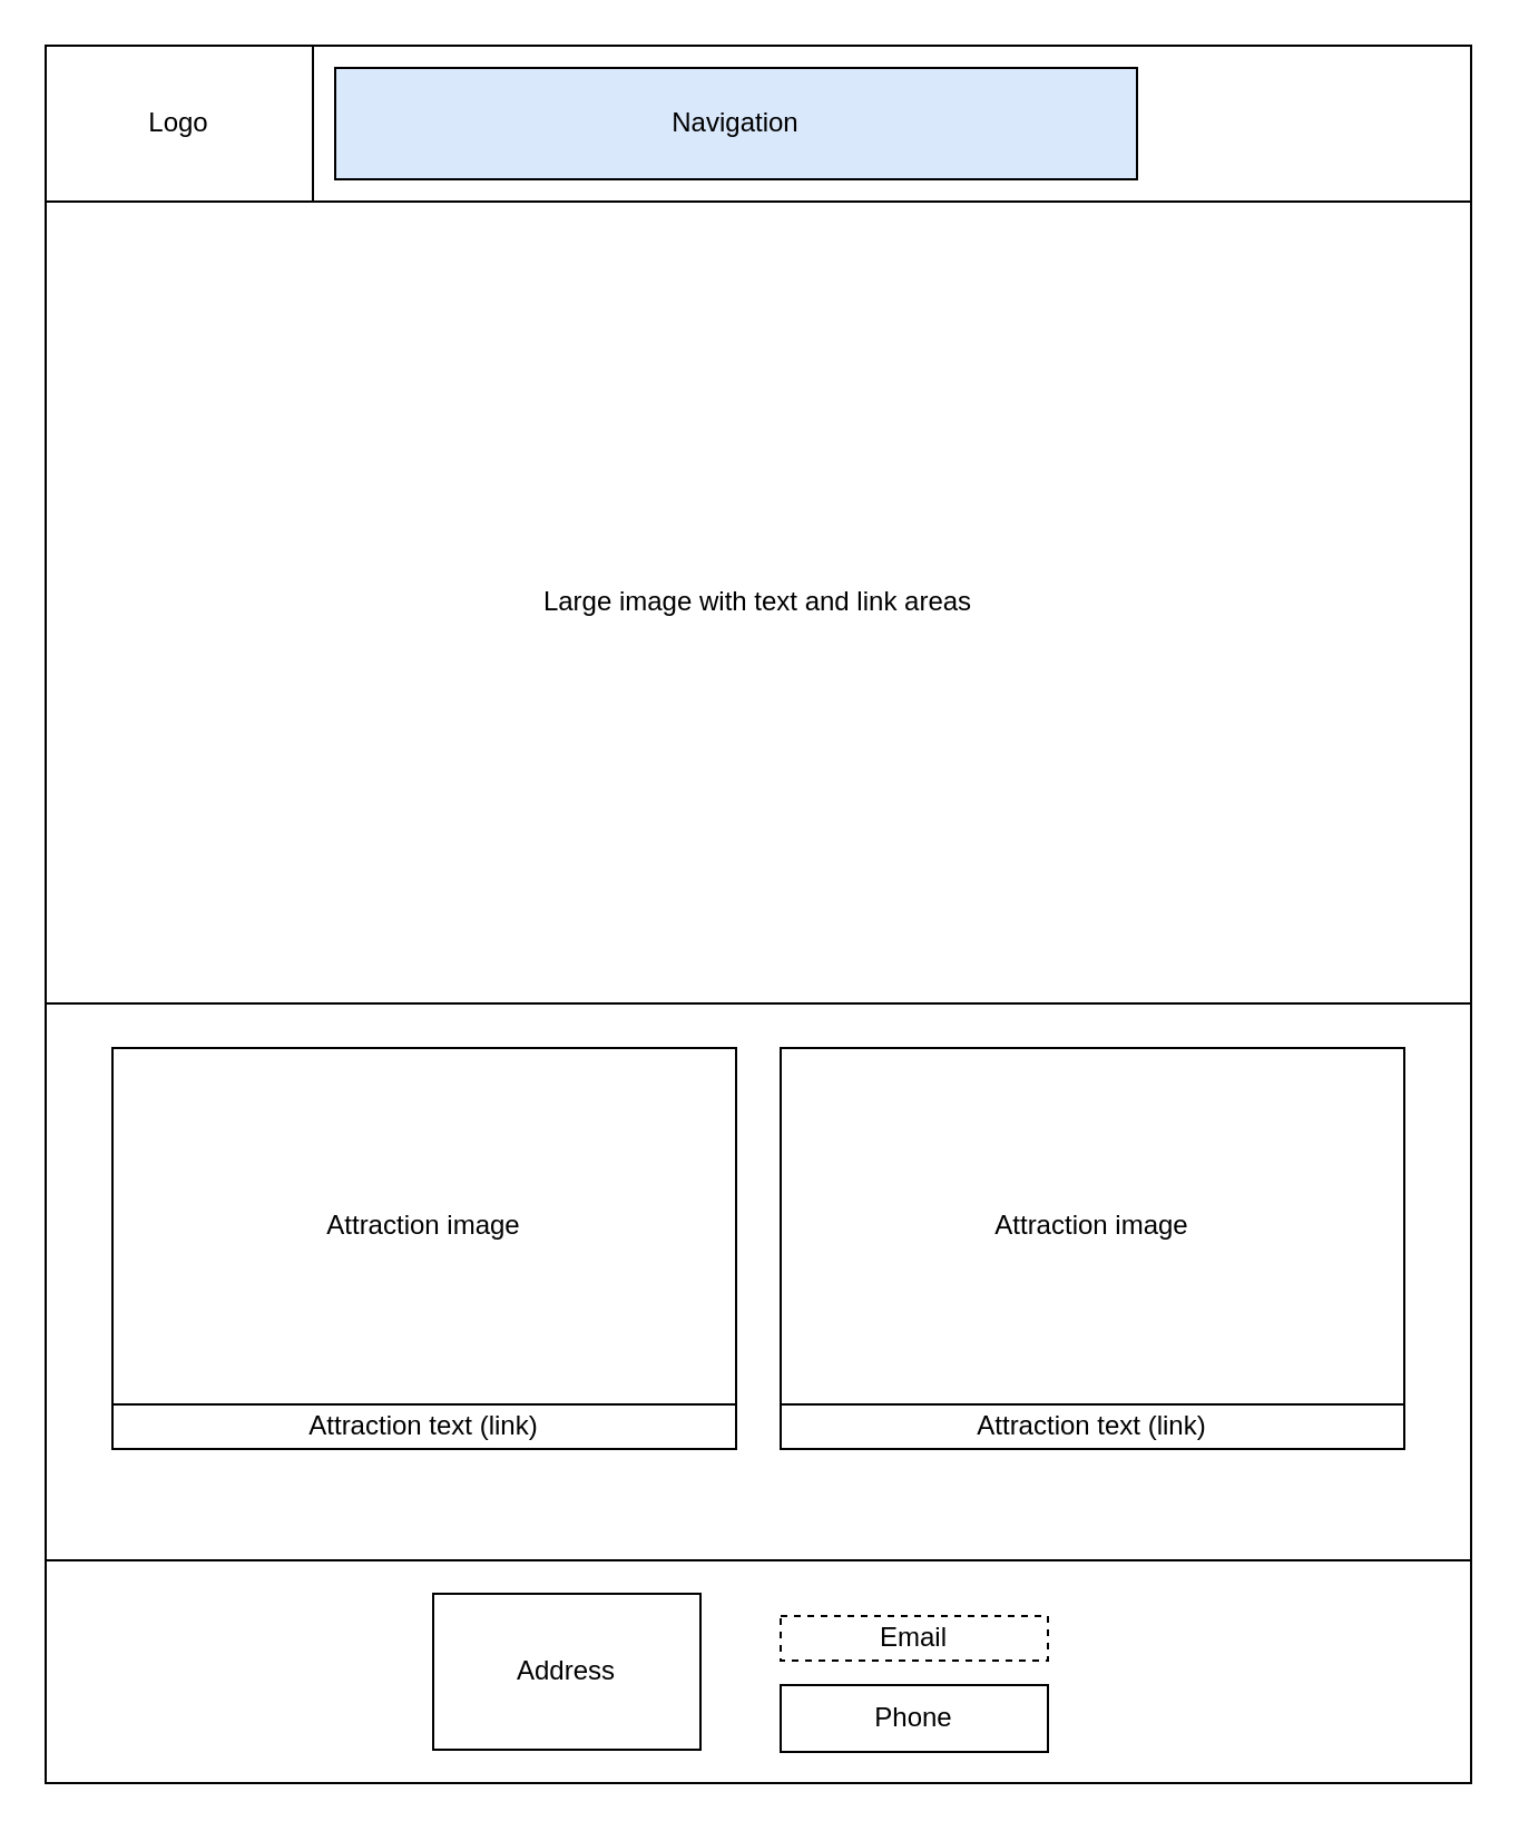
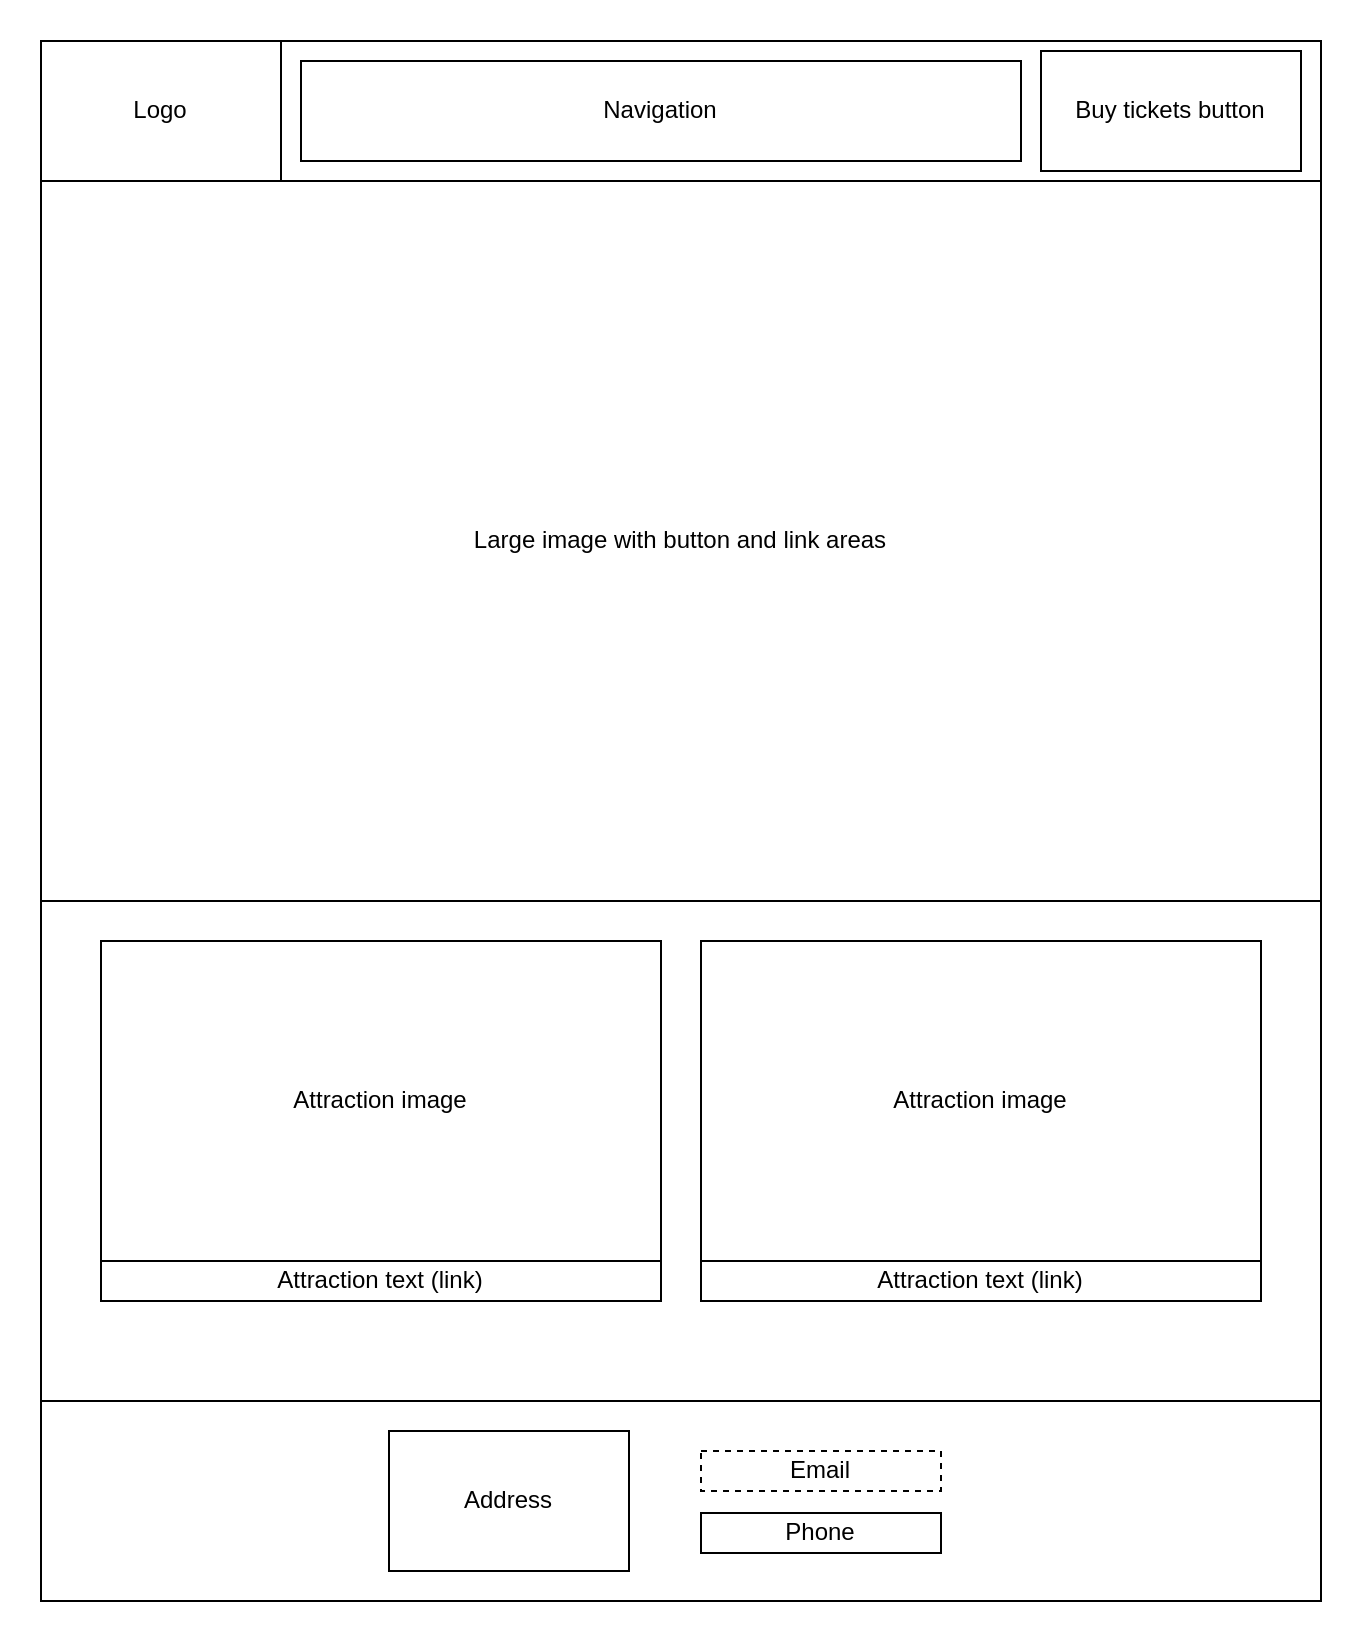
- <mxCell id="4" value="Navigation" style="rounded=0;whiteSpace=wrap;html=1;fillColor=#dae8fc;" parent="1" vertex="1"><mxGeometry x="150" y="30" width="360" height="50" as="geometry" /></mxCell>
+ <mxCell id="4" value="Navigation" style="rounded=0;whiteSpace=wrap;html=1;" parent="1" vertex="1"><mxGeometry x="150" y="30" width="360" height="50" as="geometry" /></mxCell>
+ <mxCell id="8" value="Buy tickets button" style="rounded=0;whiteSpace=wrap;html=1;" parent="1" vertex="1"><mxGeometry x="520" y="25" width="130" height="60" as="geometry" /></mxCell>
- <mxCell id="5" value="Large image with text and link areas" style="rounded=0;whiteSpace=wrap;html=1;" parent="1" vertex="1"><mxGeometry x="20" y="90" width="640" height="360" as="geometry" /></mxCell>
+ <mxCell id="5" value="Large image with button and link areas" style="rounded=0;whiteSpace=wrap;html=1;" parent="1" vertex="1"><mxGeometry x="20" y="90" width="640" height="360" as="geometry" /></mxCell>
- <mxCell id="15" value="Phone" style="rounded=0;whiteSpace=wrap;html=1;" parent="1" vertex="1"><mxGeometry x="350" y="756" width="120" height="30" as="geometry" /></mxCell>
+ <mxCell id="15" value="Phone" style="rounded=0;whiteSpace=wrap;html=1;" parent="1" vertex="1"><mxGeometry x="350" y="756" width="120" height="20" as="geometry" /></mxCell>
